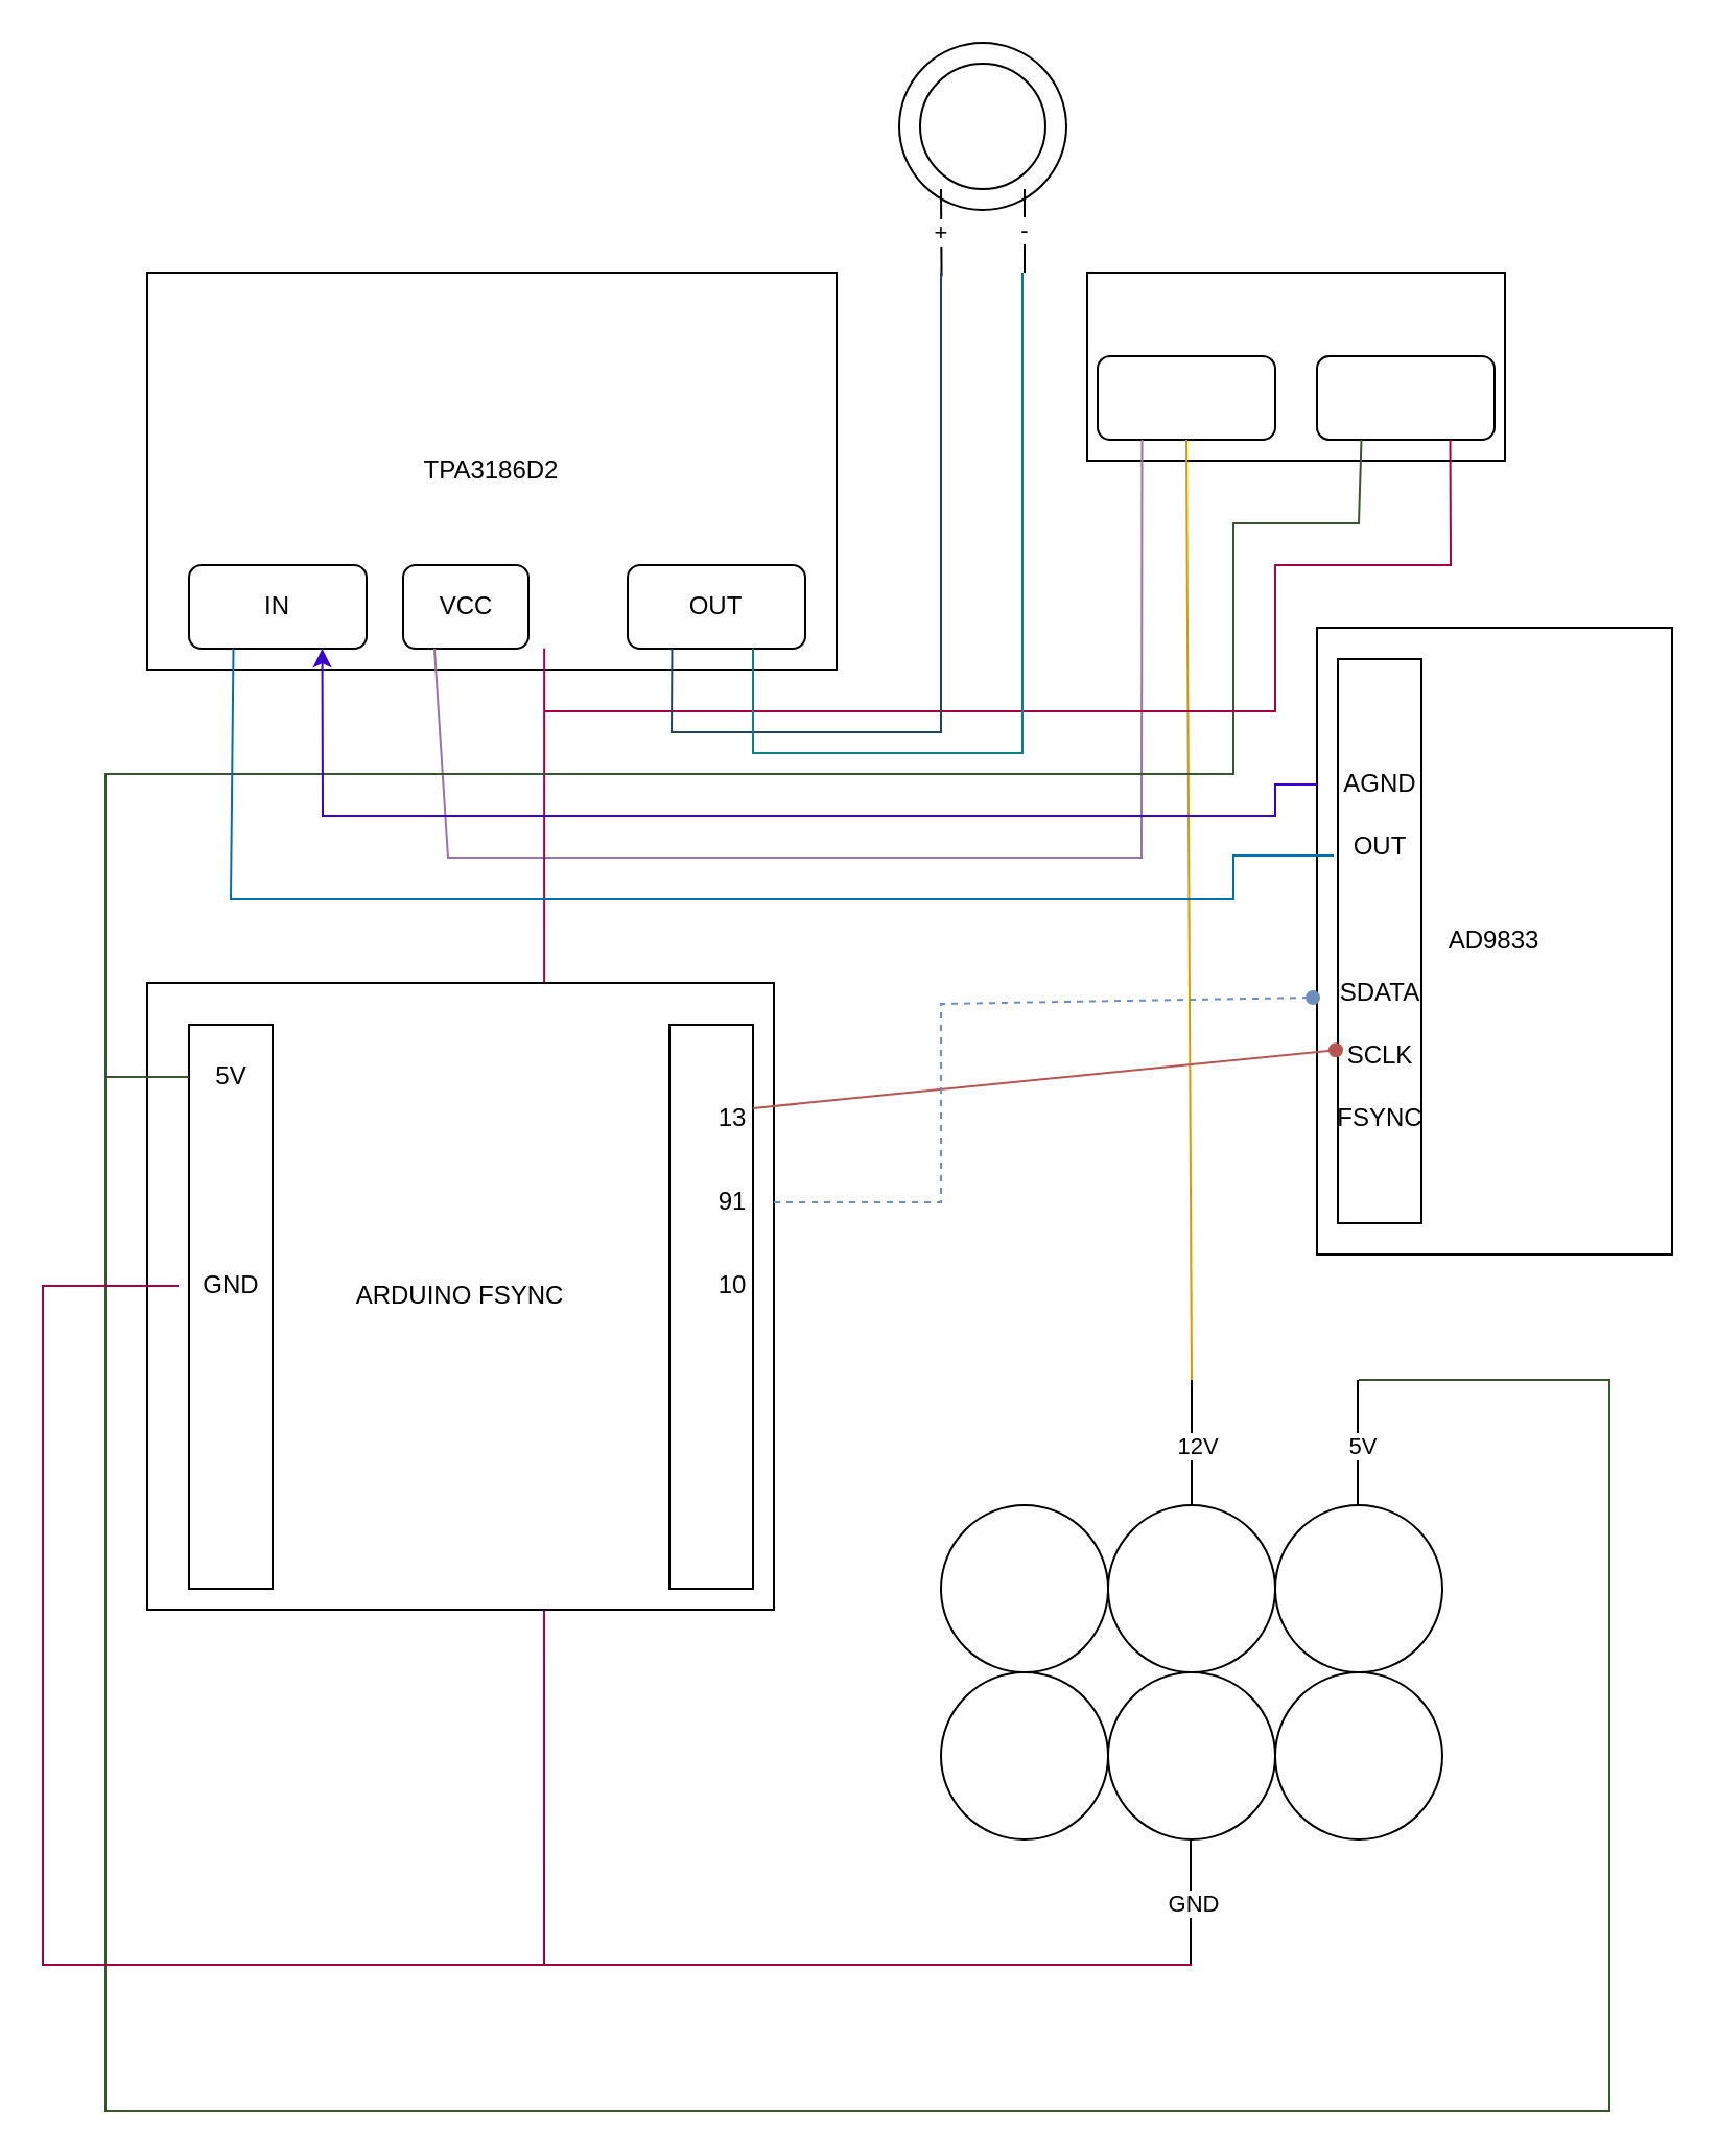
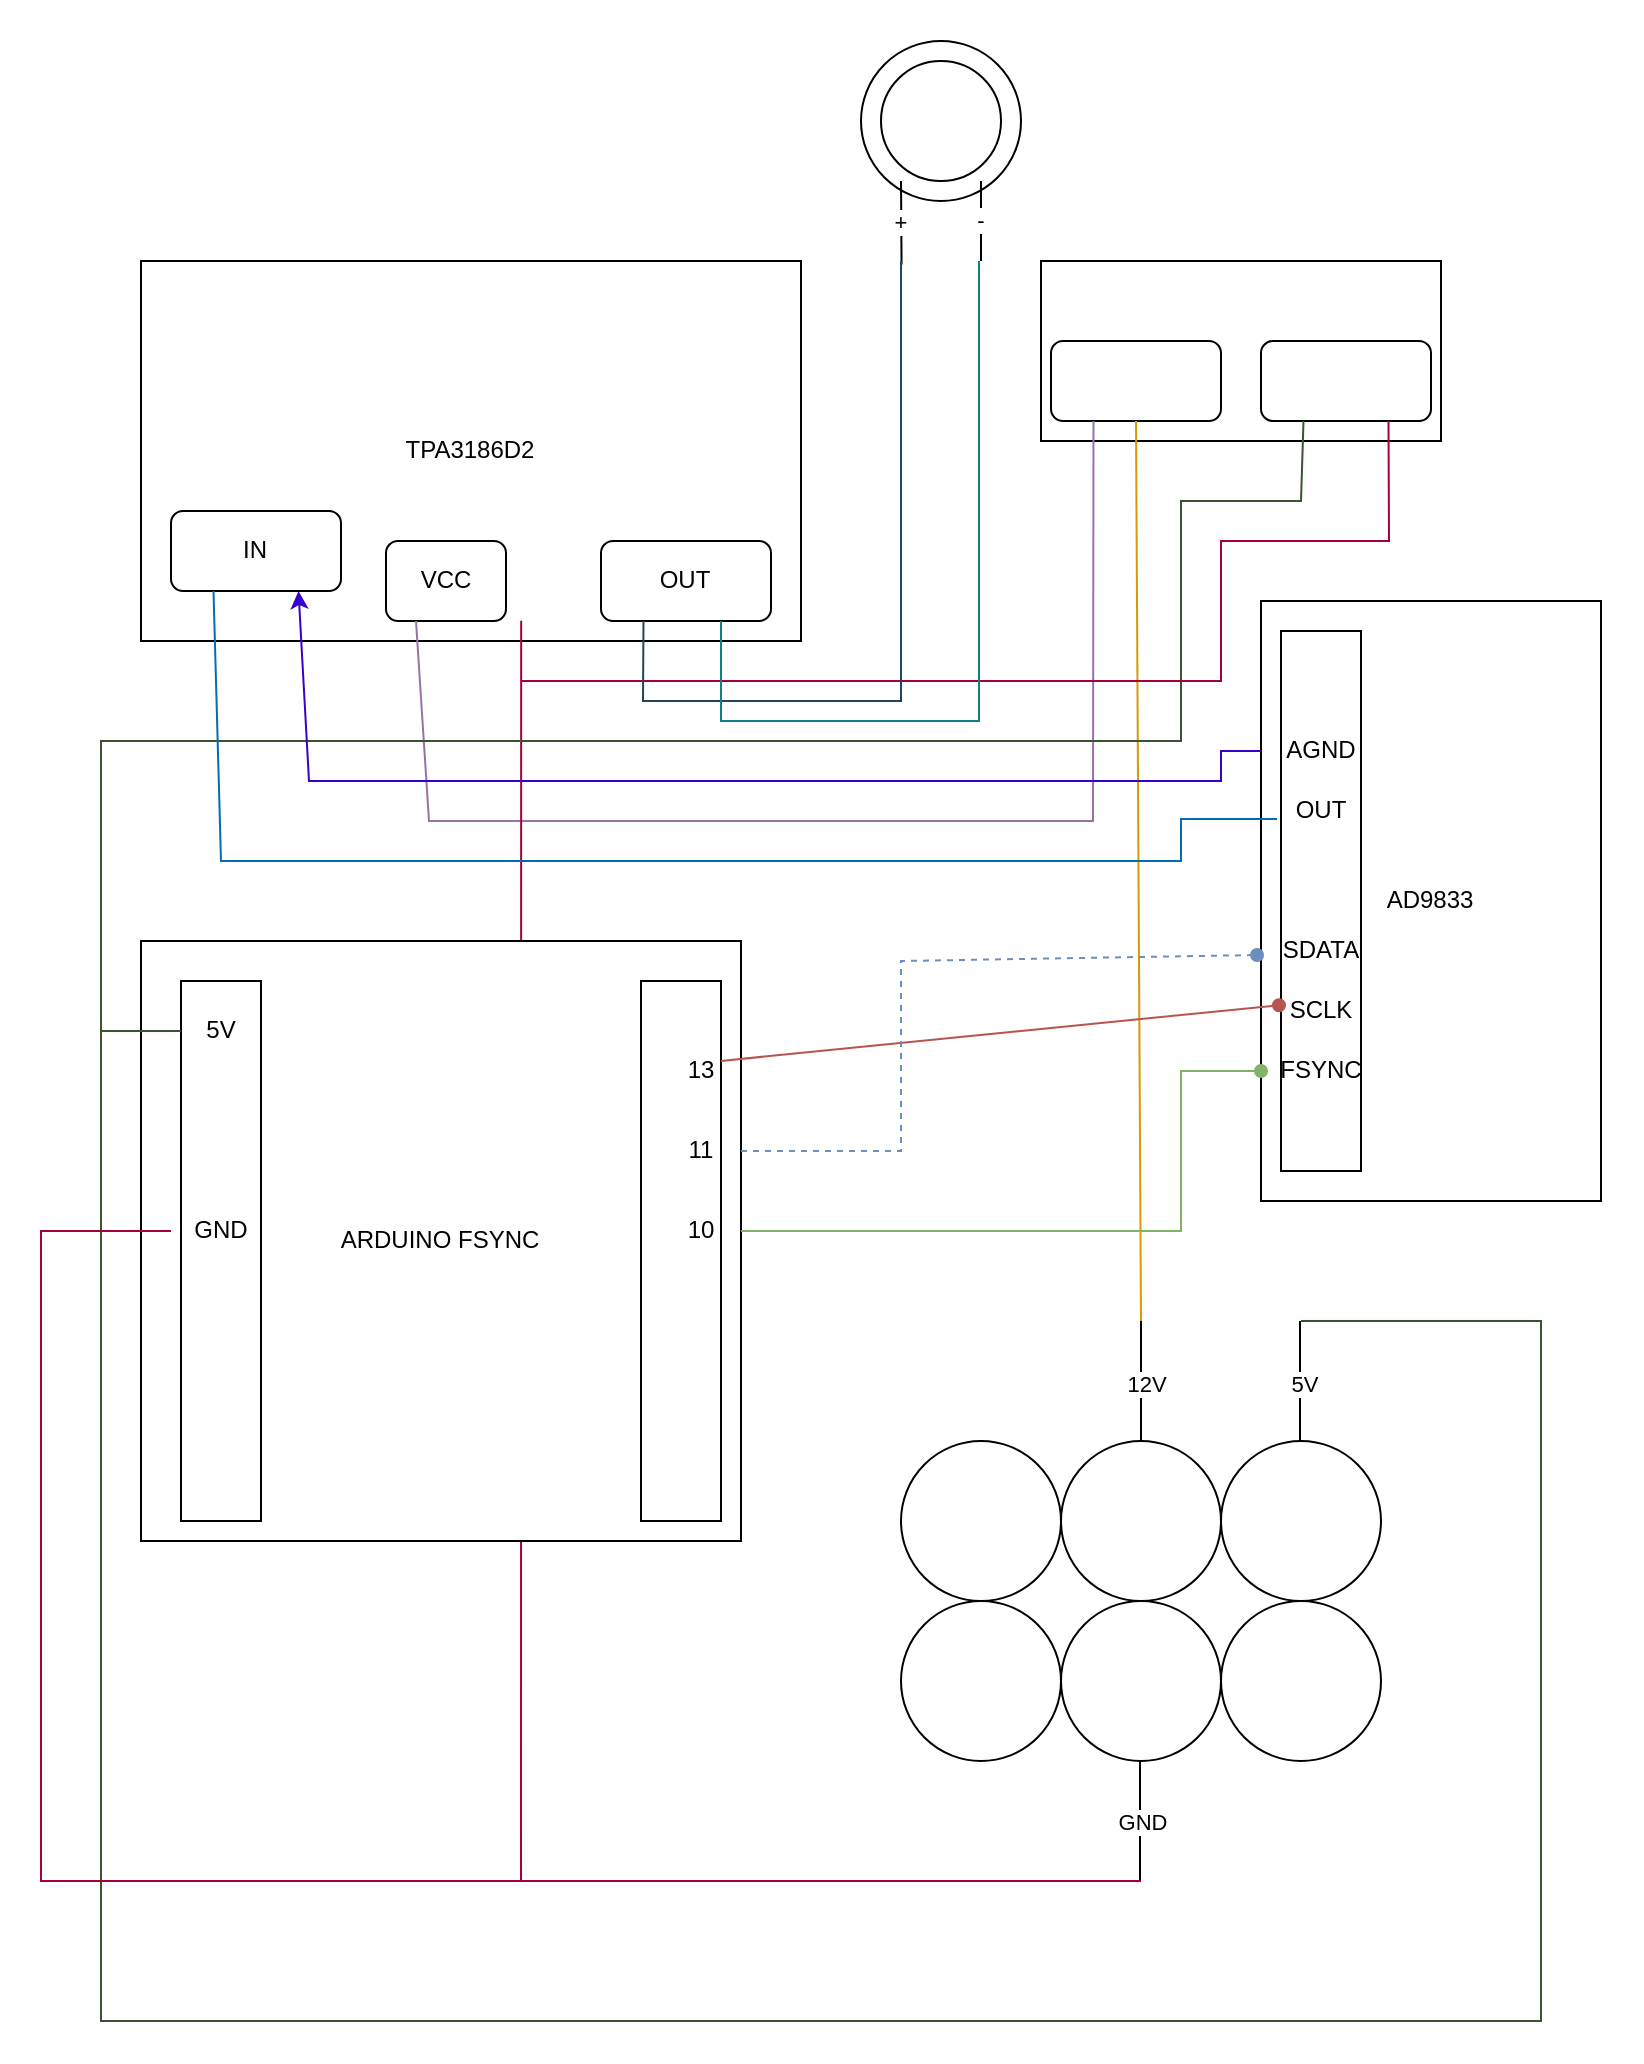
- <mxCell id="3" value="IN" style="rounded=1;whiteSpace=wrap;html=1;" vertex="1" parent="1"><mxGeometry x="90" y="270" width="85" height="40" as="geometry" /></mxCell>
+ <mxCell id="3" value="IN" style="rounded=1;whiteSpace=wrap;html=1;" vertex="1" parent="1"><mxGeometry x="85" y="255" width="85" height="40" as="geometry" /></mxCell>
- <mxCell id="31" value="91" style="text;html=1;align=center;verticalAlign=middle;resizable=0;points=[];autosize=1;strokeColor=none;fillColor=none;" vertex="1" parent="1"><mxGeometry x="330" y="560" width="40" height="30" as="geometry" /></mxCell>
+ <mxCell id="31" value="11" style="text;html=1;align=center;verticalAlign=middle;resizable=0;points=[];autosize=1;strokeColor=none;fillColor=none;" vertex="1" parent="1"><mxGeometry x="330" y="560" width="40" height="30" as="geometry" /></mxCell>
+ <mxCell id="34" value="" style="edgeStyle=none;orthogonalLoop=1;jettySize=auto;html=1;rounded=0;endArrow=oval;endFill=1;fillColor=#d5e8d4;strokeColor=#82b366;" edge="1" parent="1" source="33" target="19"><mxGeometry width="80" relative="1" as="geometry"><mxPoint x="420" y="450" as="sourcePoint" /><mxPoint x="590" y="530" as="targetPoint" /><Array as="points"><mxPoint x="590" y="615" /><mxPoint x="590" y="535" /></Array></mxGeometry></mxCell>
